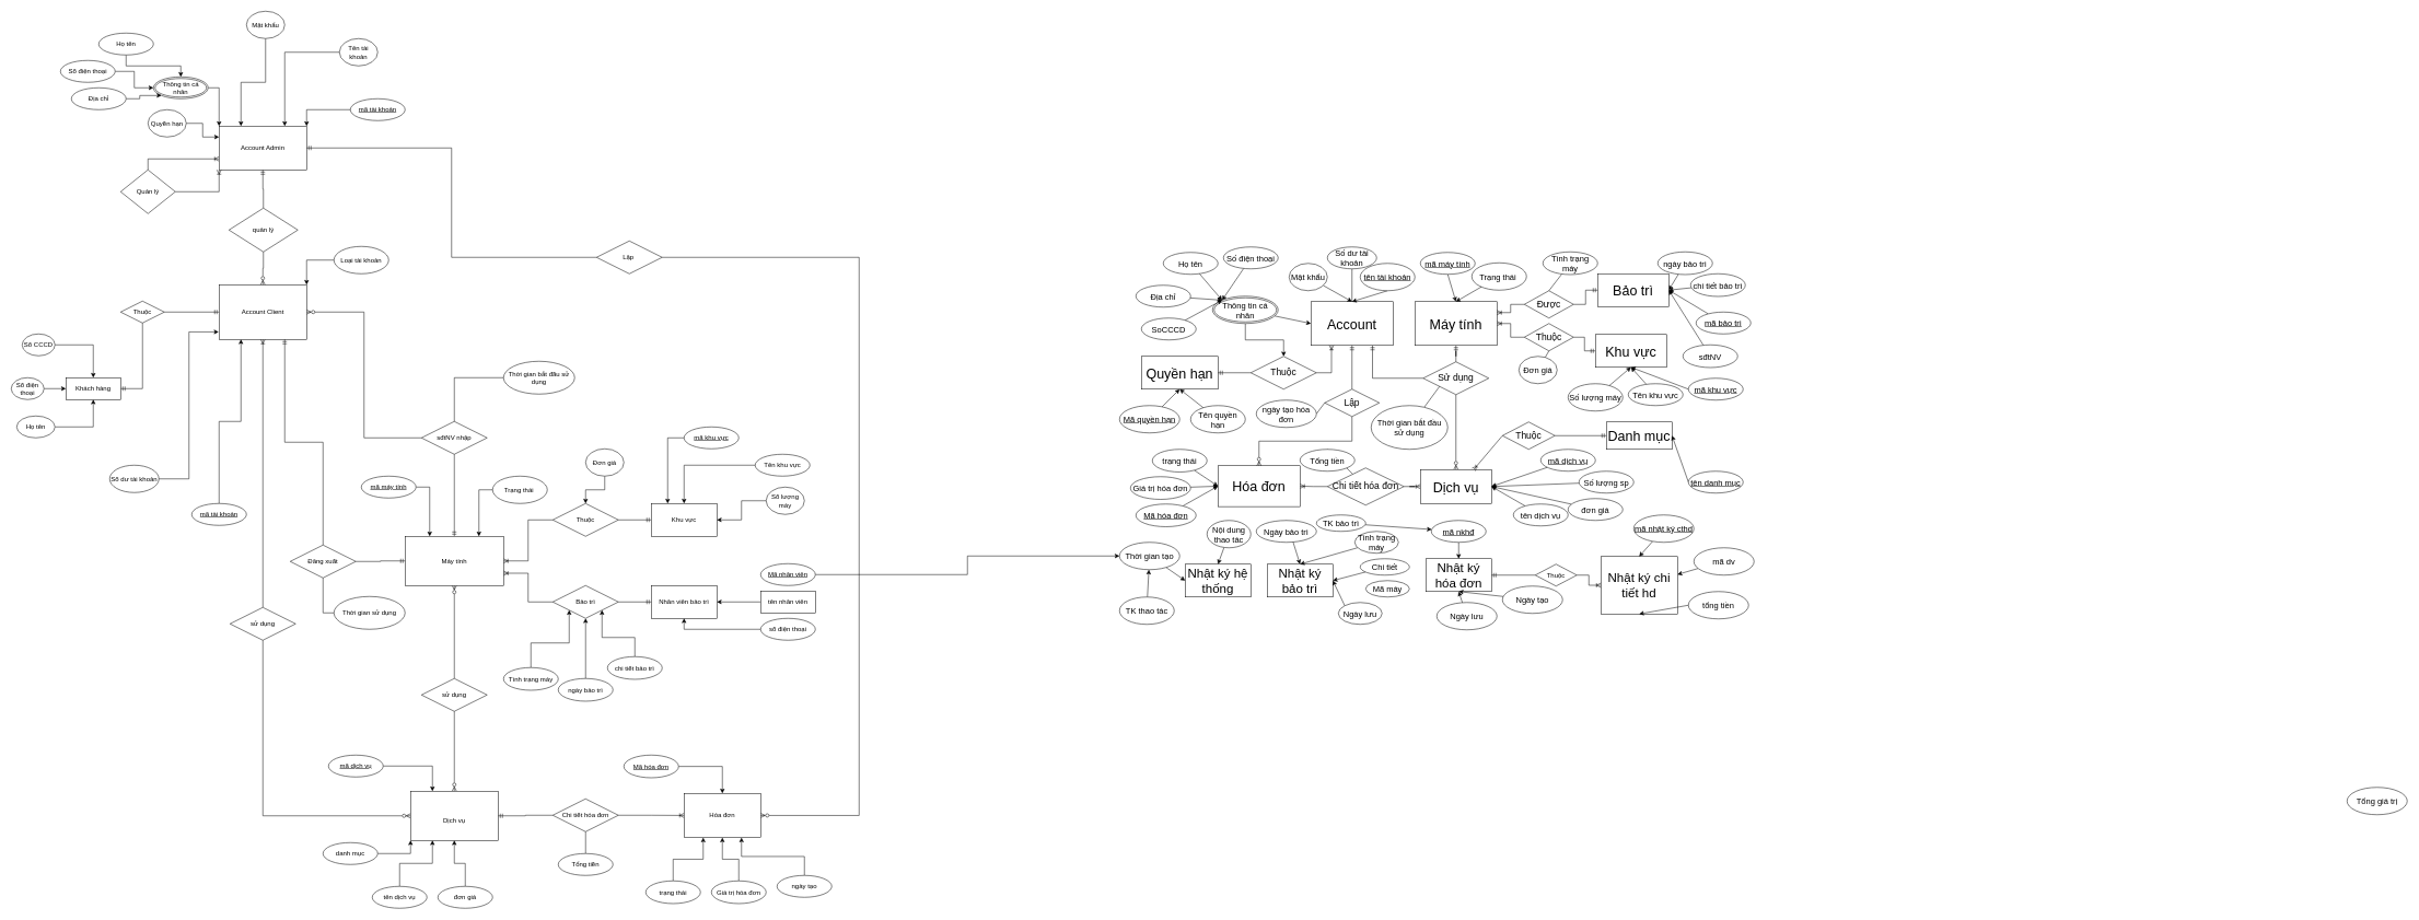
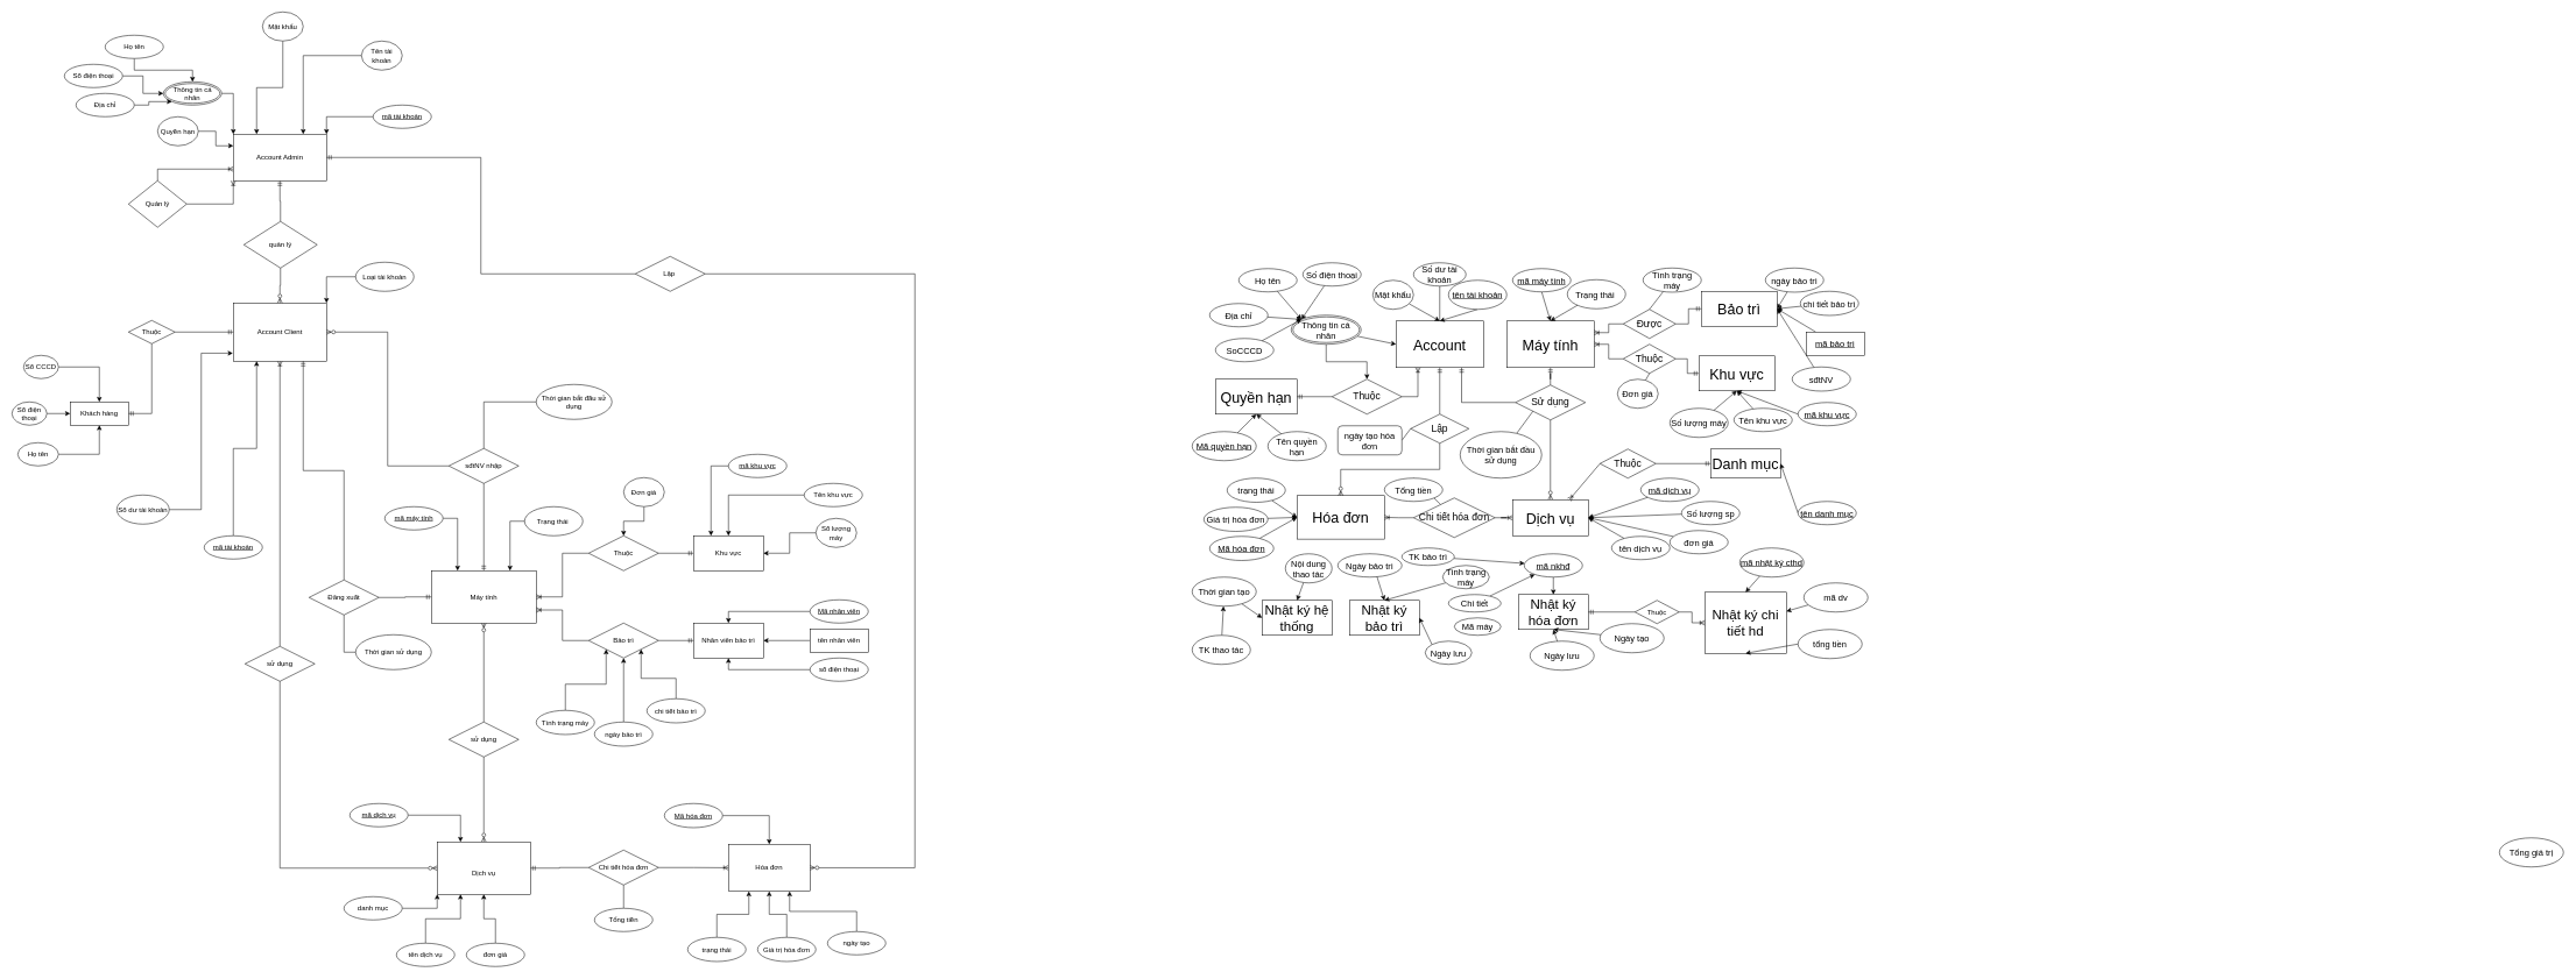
- <mxCell id="247" value="mã bảo trì" style="ellipse;whiteSpace=wrap;html=1;align=center;fontStyle=4;spacing=2;fontSize=15;" vertex="1" parent="1"><mxGeometry x="3100" y="570" width="100" height="40" as="geometry" /></mxCell>
+ <mxCell id="247" value="mã bảo trì" style="whiteSpace=wrap;html=1;align=center;fontStyle=4;spacing=2;fontSize=15;rounded=0;" vertex="1" parent="1"><mxGeometry x="3100" y="570" width="100" height="40" as="geometry" /></mxCell>
- <mxCell id="163" value="ngày tạo hóa đơn" style="ellipse;whiteSpace=wrap;html=1;align=center;spacing=2;fontSize=15;" parent="1" vertex="1"><mxGeometry x="2296" y="731" width="110" height="50" as="geometry" /></mxCell>
+ <mxCell id="163" value="ngày tạo hóa đơn" style="whiteSpace=wrap;html=1;align=center;spacing=2;fontSize=15;rounded=1;" parent="1" vertex="1"><mxGeometry x="2296" y="731" width="110" height="50" as="geometry" /></mxCell>
- <mxCell id="82" style="edgeStyle=orthogonalEdgeStyle;rounded=0;orthogonalLoop=1;jettySize=auto;html=1;" parent="1" source="83" target="208" edge="1"><mxGeometry relative="1" as="geometry" /></mxCell>
+ <mxCell id="82" style="edgeStyle=orthogonalEdgeStyle;rounded=0;orthogonalLoop=1;jettySize=auto;html=1;entryX=0.5;entryY=0;entryDx=0;entryDy=0;" parent="1" source="83" target="71" edge="1"><mxGeometry relative="1" as="geometry" /></mxCell>
- <mxCell id="217" style="rounded=0;orthogonalLoop=1;jettySize=auto;html=1;entryX=1;entryY=0.5;entryDx=0;entryDy=0;spacing=2;" parent="1" source="218" target="206" edge="1"><mxGeometry relative="1" as="geometry" /></mxCell>
+ <mxCell id="217" style="rounded=0;orthogonalLoop=1;jettySize=auto;html=1;spacing=2;" parent="1" source="218" target="230" edge="1"><mxGeometry relative="1" as="geometry" /></mxCell>
